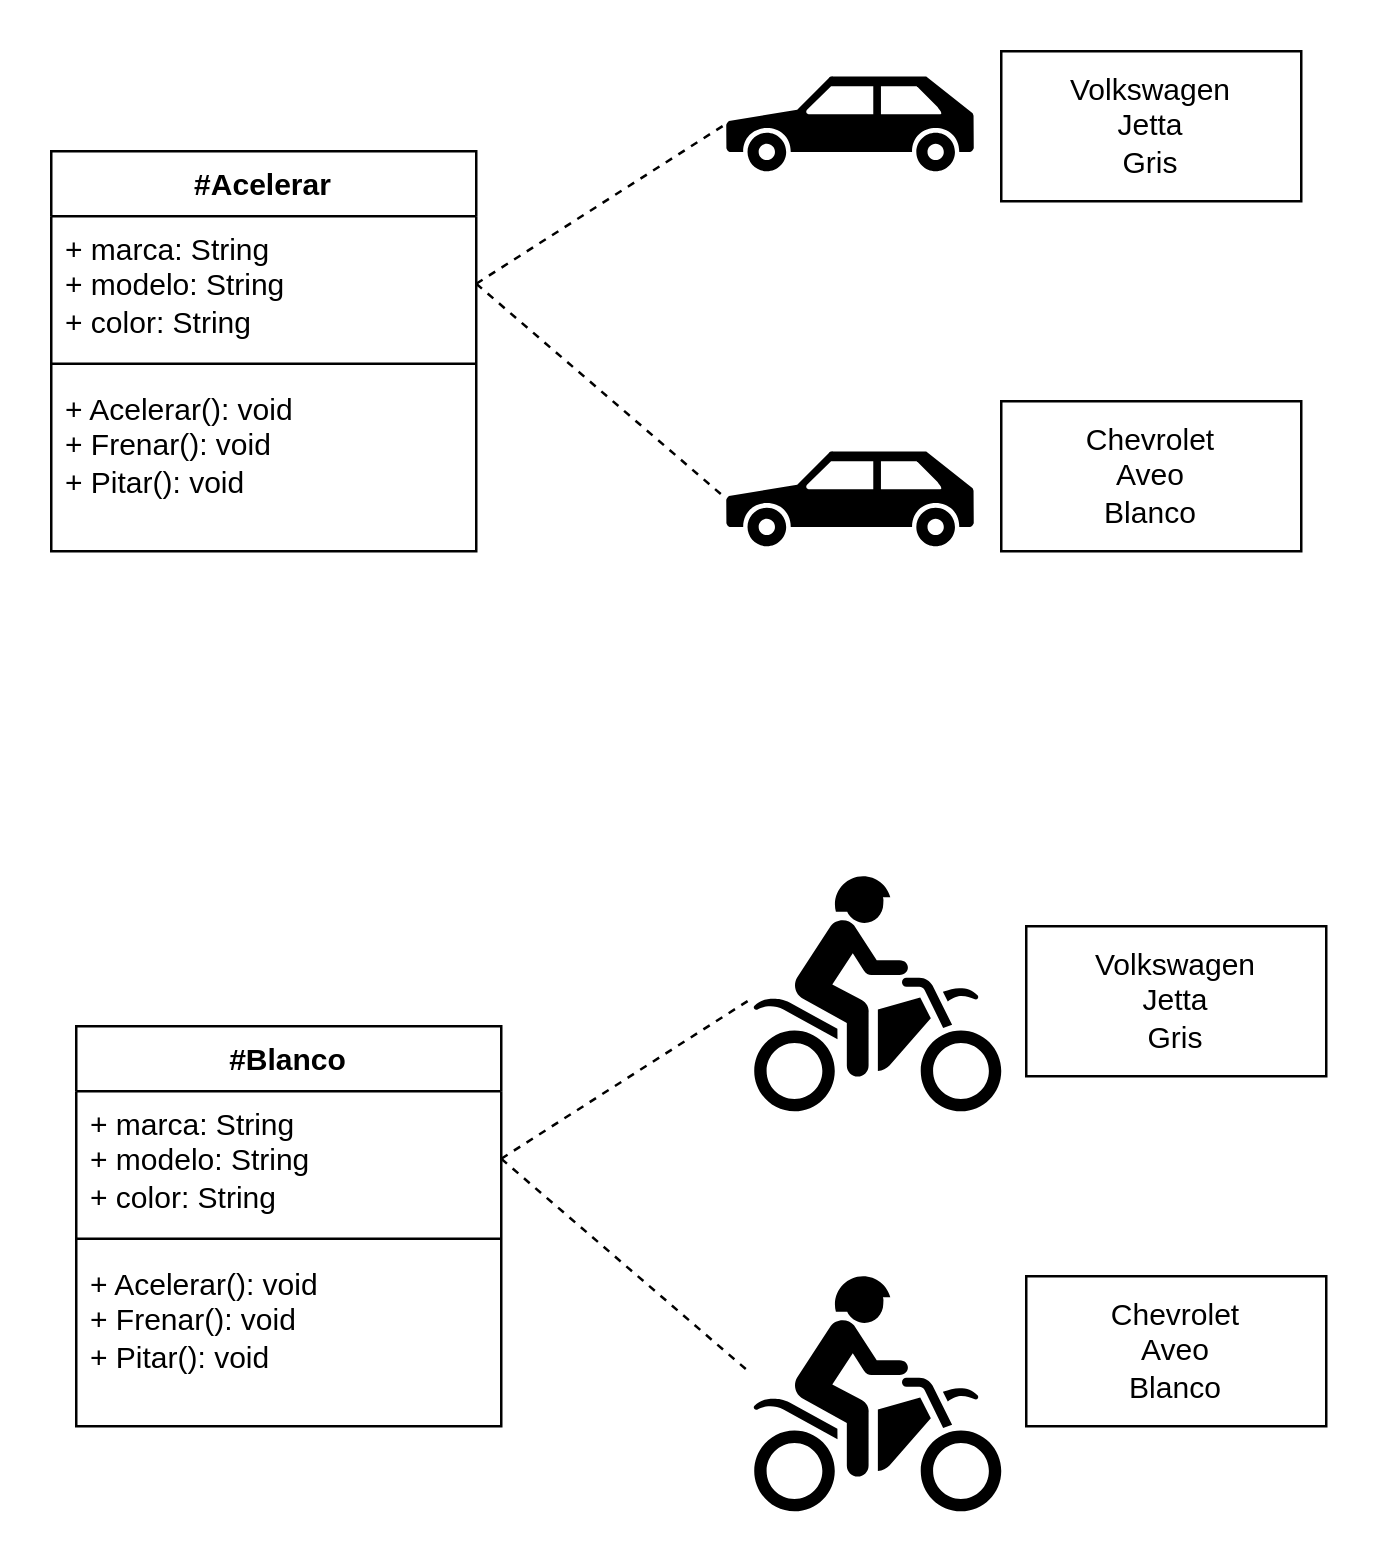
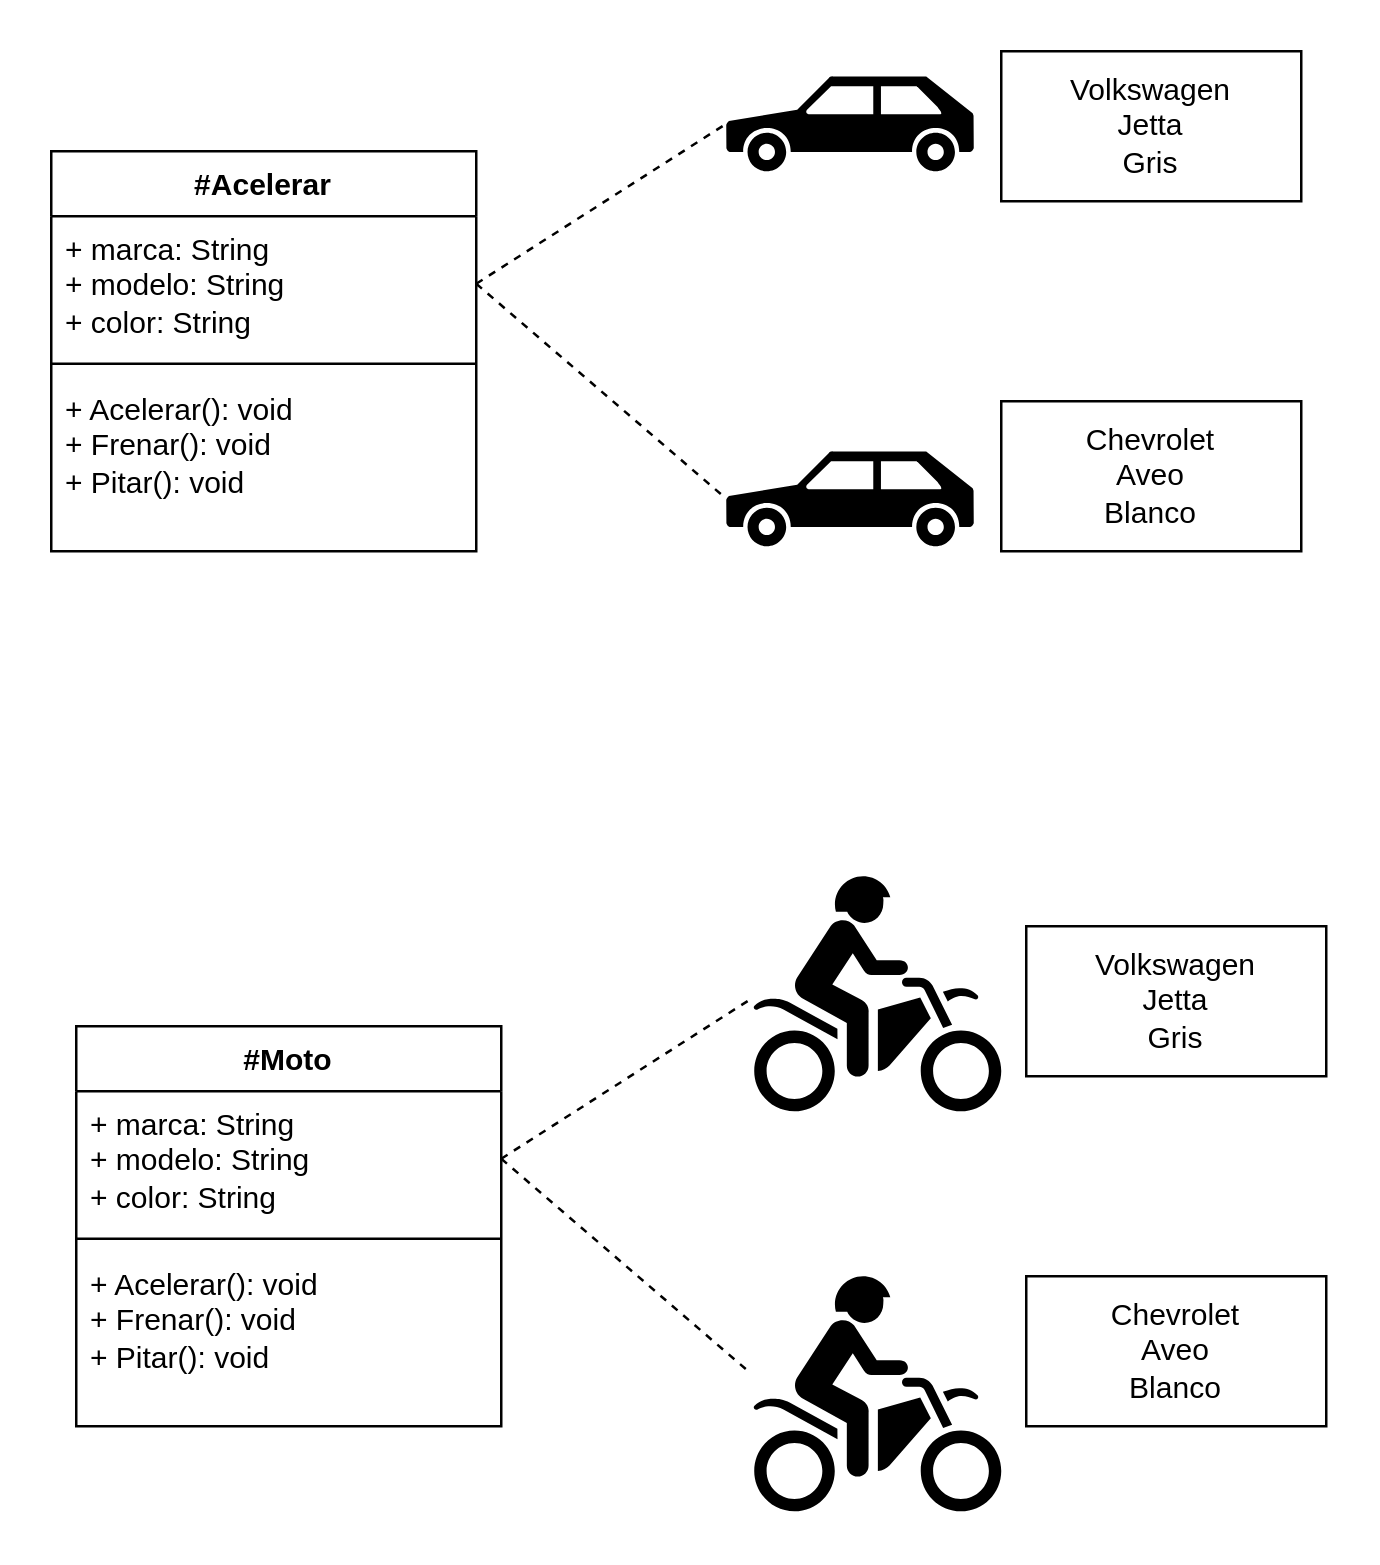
- <mxCell id="12" value="#Blanco" style="swimlane;fontStyle=1;align=center;verticalAlign=top;childLayout=stackLayout;horizontal=1;startSize=26;horizontalStack=0;resizeParent=1;resizeParentMax=0;resizeLast=0;collapsible=1;marginBottom=0;whiteSpace=wrap;html=1;" vertex="1" parent="1"><mxGeometry x="30" y="410" width="170" height="160" as="geometry"><mxRectangle x="30" y="130" width="230" height="30" as="alternateBounds" /></mxGeometry></mxCell>
+ <mxCell id="12" value="#Moto" style="swimlane;fontStyle=1;align=center;verticalAlign=top;childLayout=stackLayout;horizontal=1;startSize=26;horizontalStack=0;resizeParent=1;resizeParentMax=0;resizeLast=0;collapsible=1;marginBottom=0;whiteSpace=wrap;html=1;" vertex="1" parent="1"><mxGeometry x="30" y="410" width="170" height="160" as="geometry"><mxRectangle x="30" y="130" width="230" height="30" as="alternateBounds" /></mxGeometry></mxCell>
